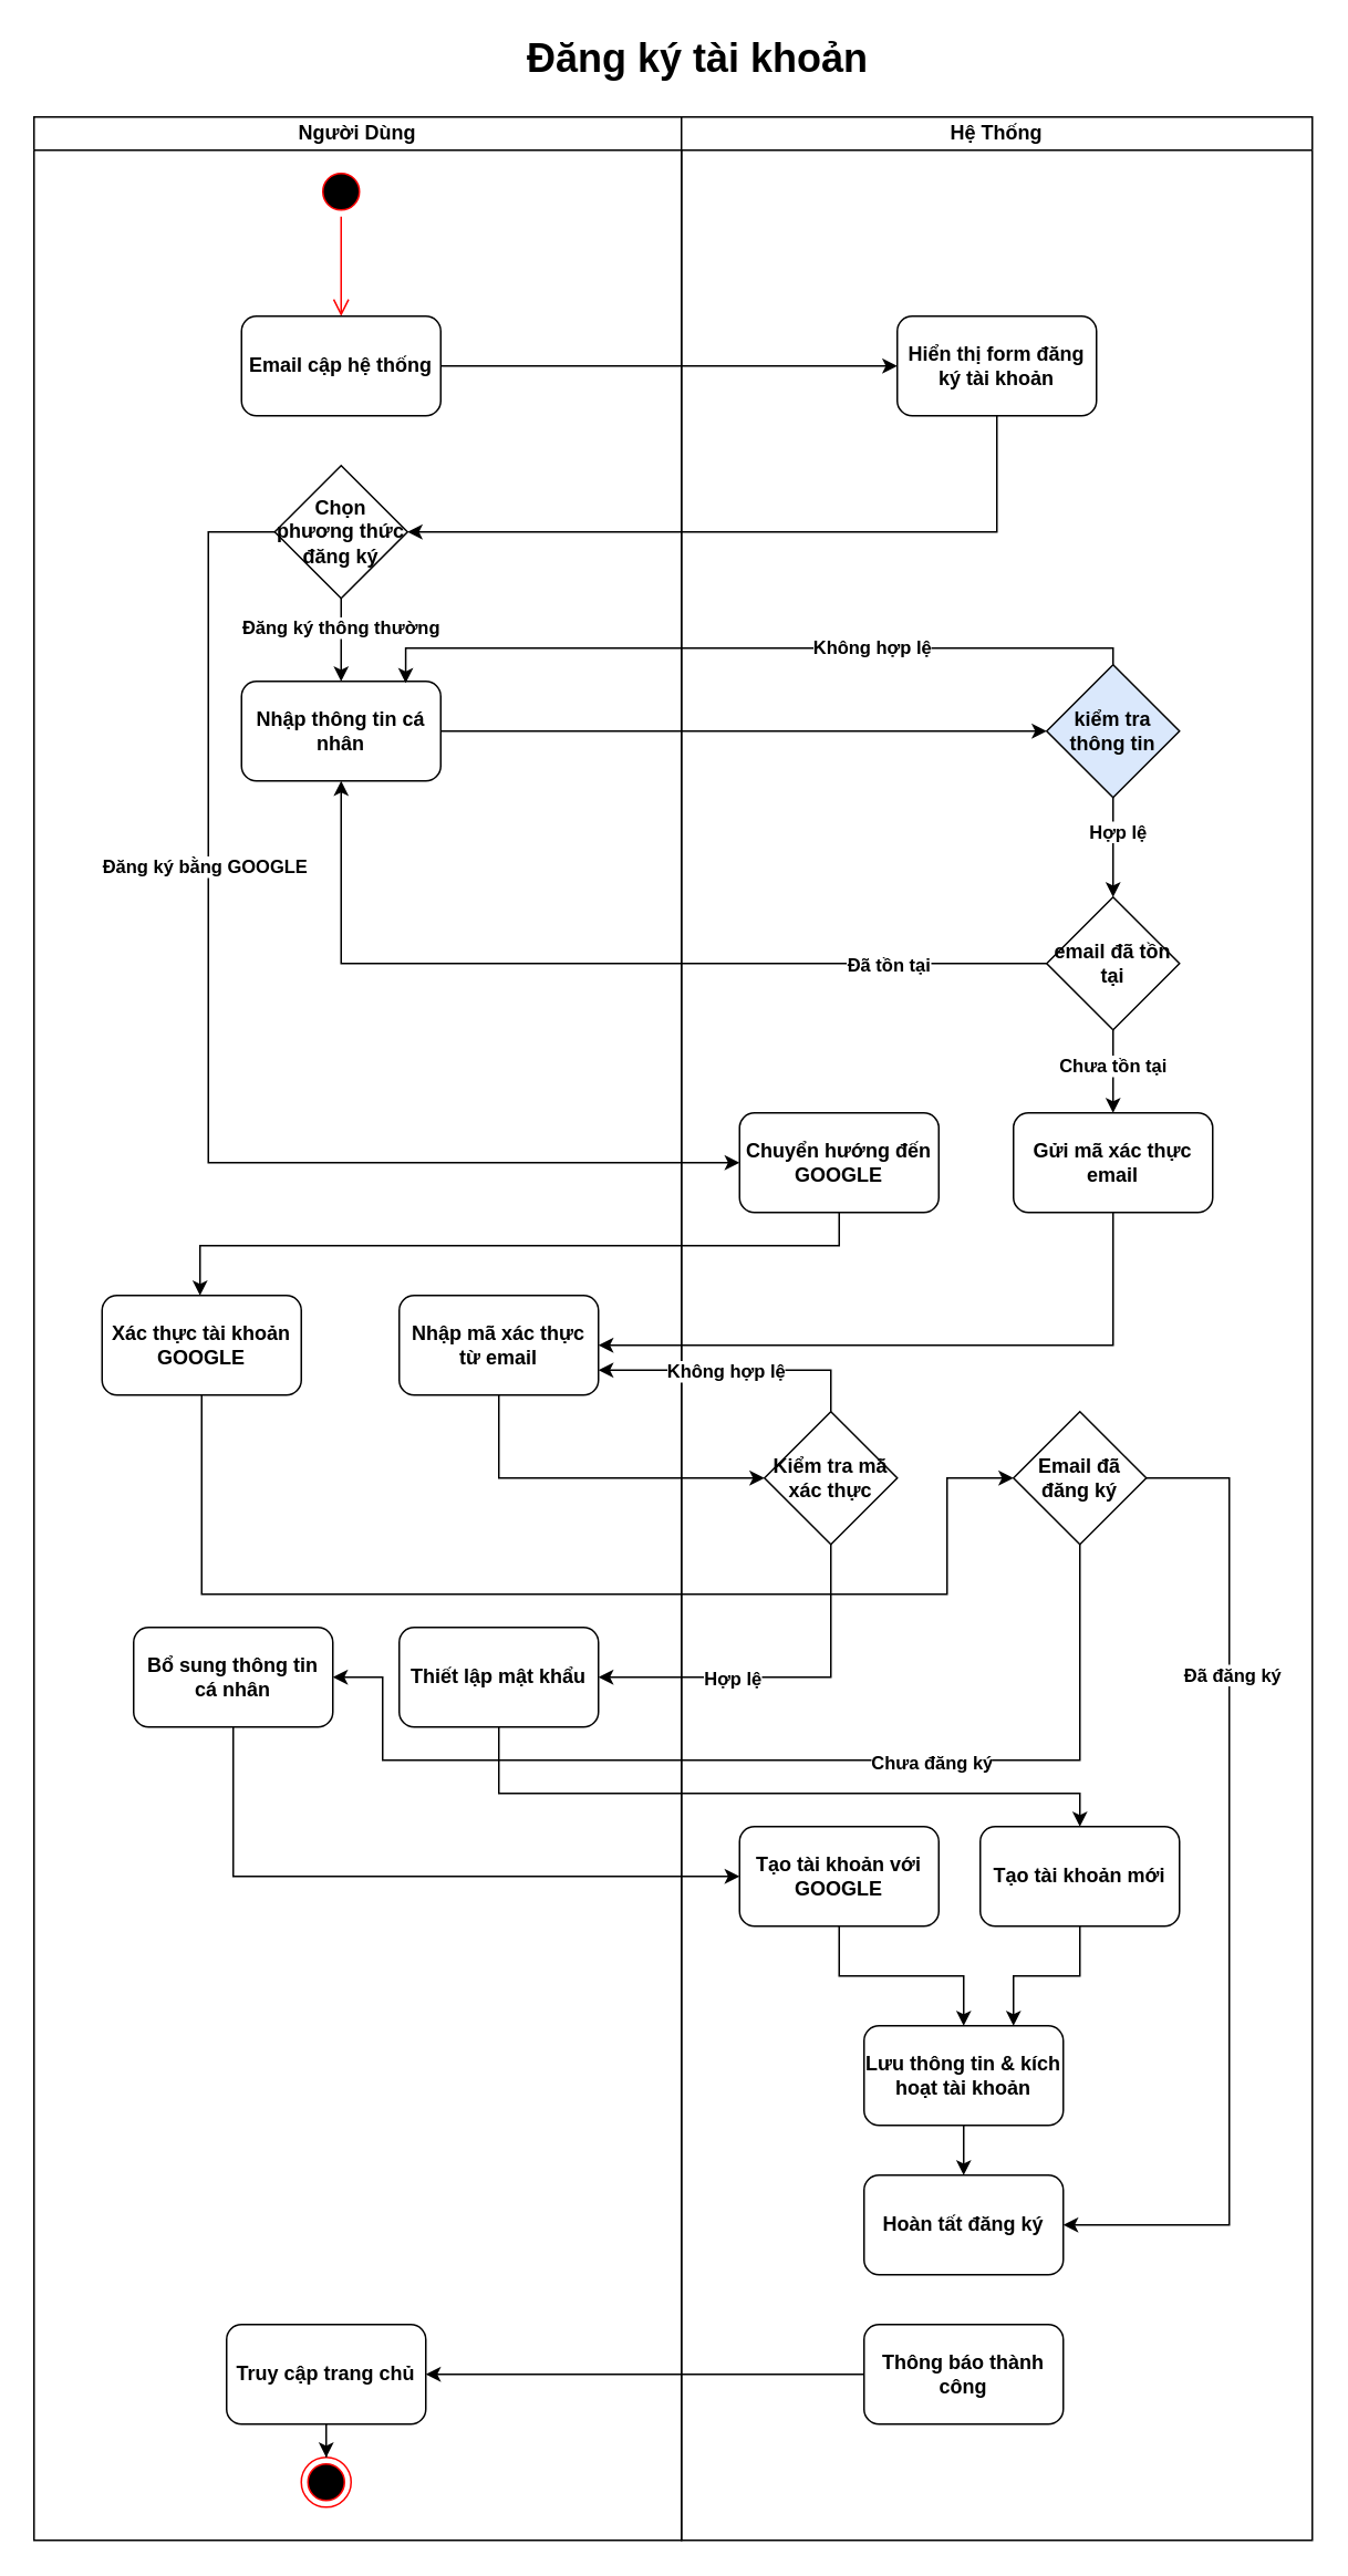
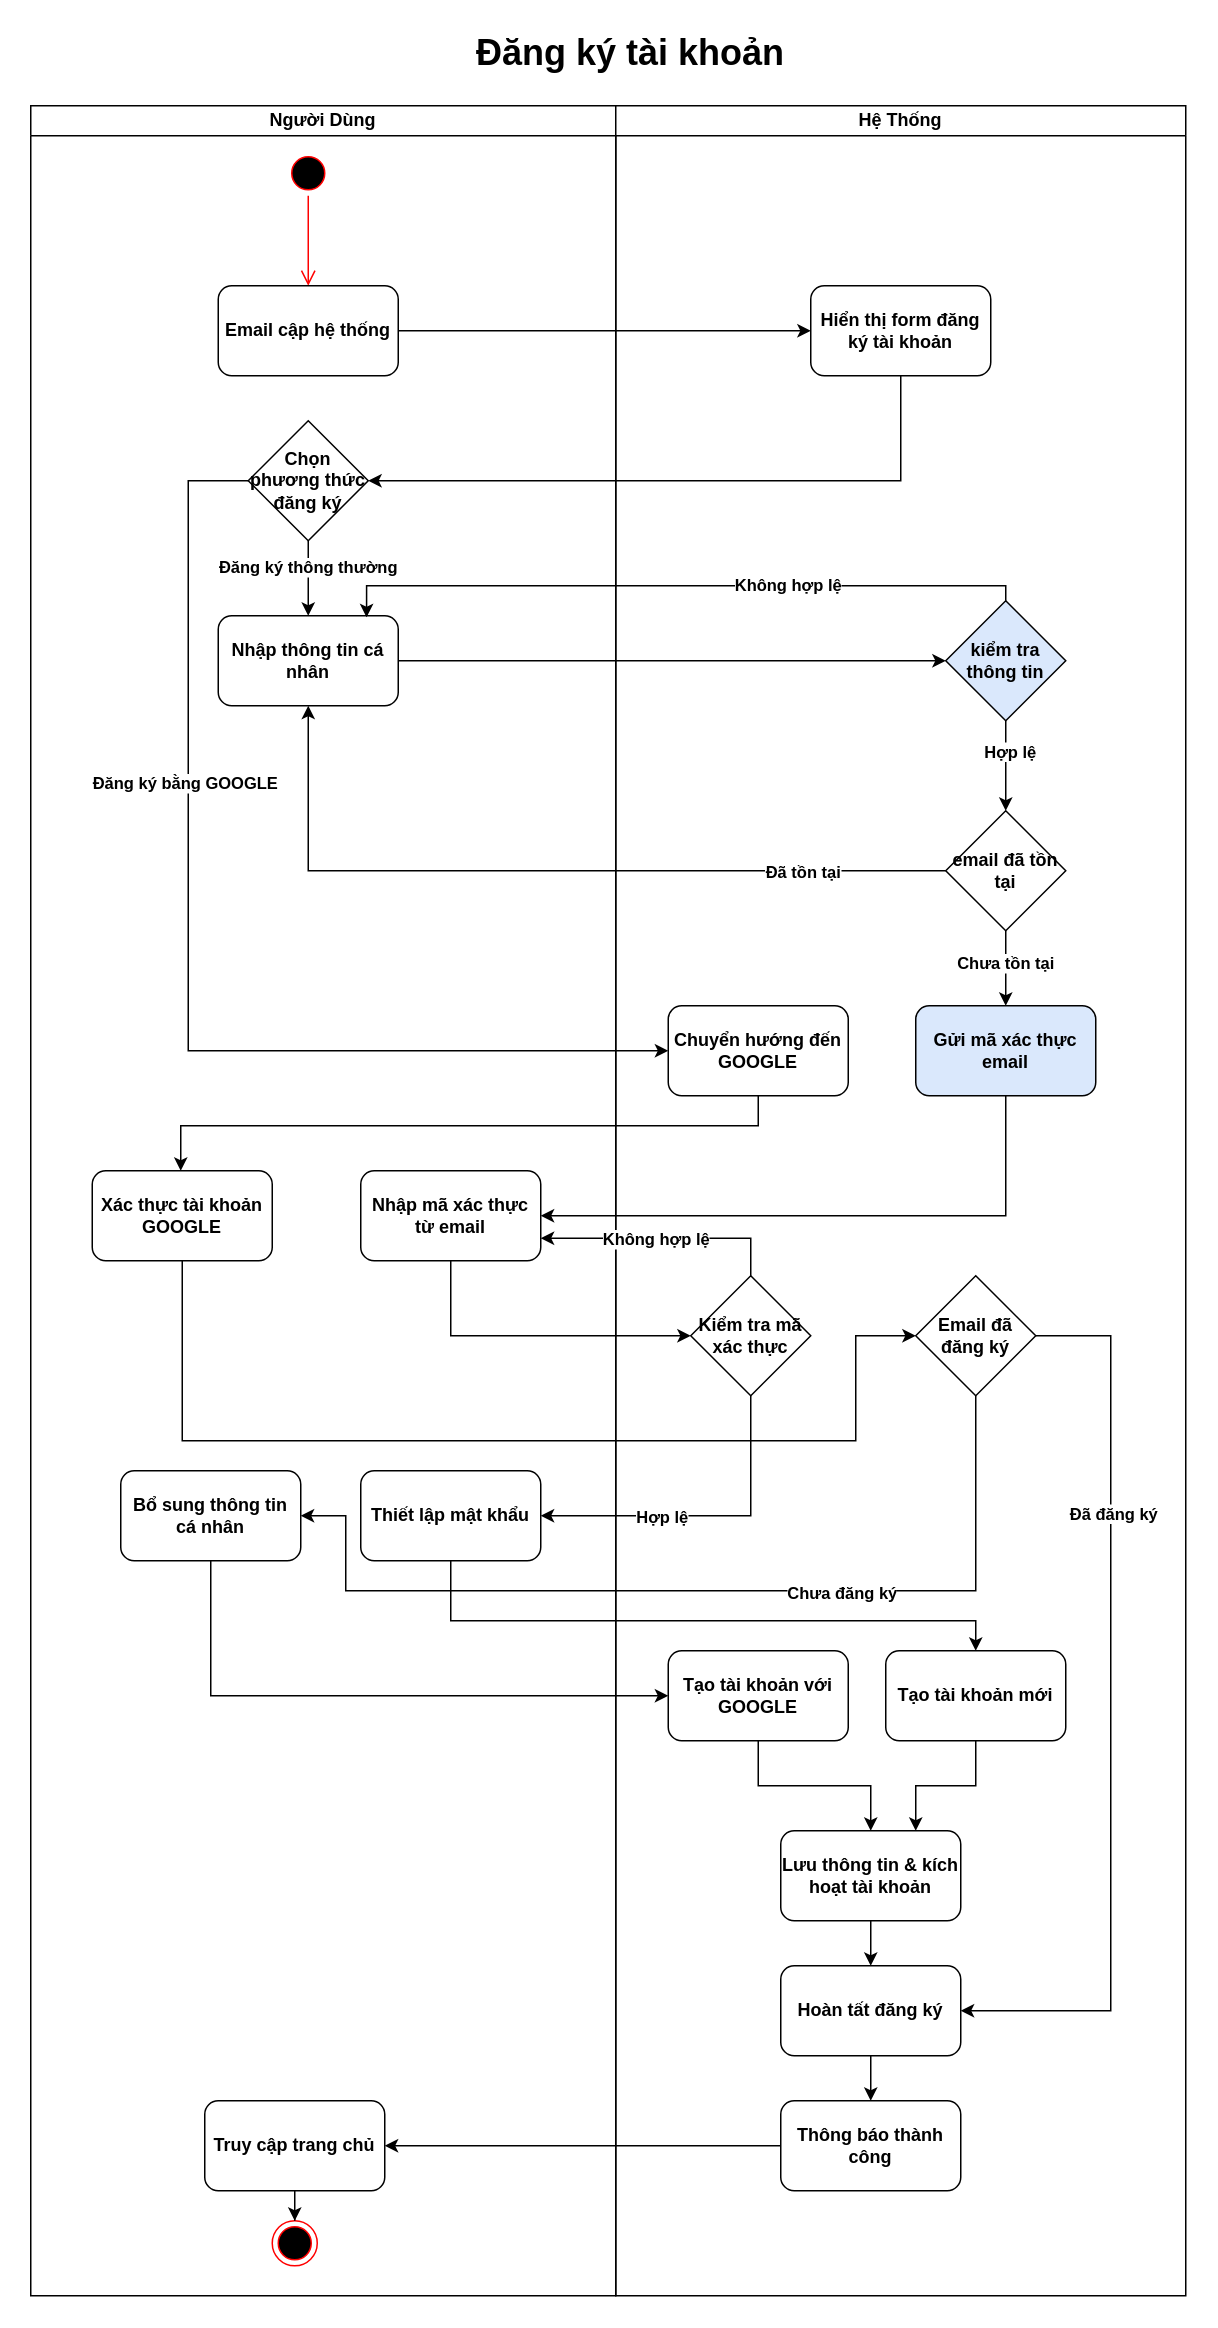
- <mxCell id="17" value="Gửi mã xác thực email" style="rounded=1;whiteSpace=wrap;html=1;fontStyle=1" parent="2" vertex="1"><mxGeometry x="590" y="600" width="120" height="60" as="geometry" /></mxCell>
+ <mxCell id="17" value="Gửi mã xác thực email" style="rounded=1;whiteSpace=wrap;html=1;fontStyle=1;fillColor=#dae8fc;" parent="2" vertex="1"><mxGeometry x="590" y="600" width="120" height="60" as="geometry" /></mxCell>
+ <mxCell id="48" style="edgeStyle=orthogonalEdgeStyle;rounded=0;orthogonalLoop=1;jettySize=auto;html=1;fontStyle=1" parent="34" source="46" target="47" edge="1"><mxGeometry relative="1" as="geometry" /></mxCell>
